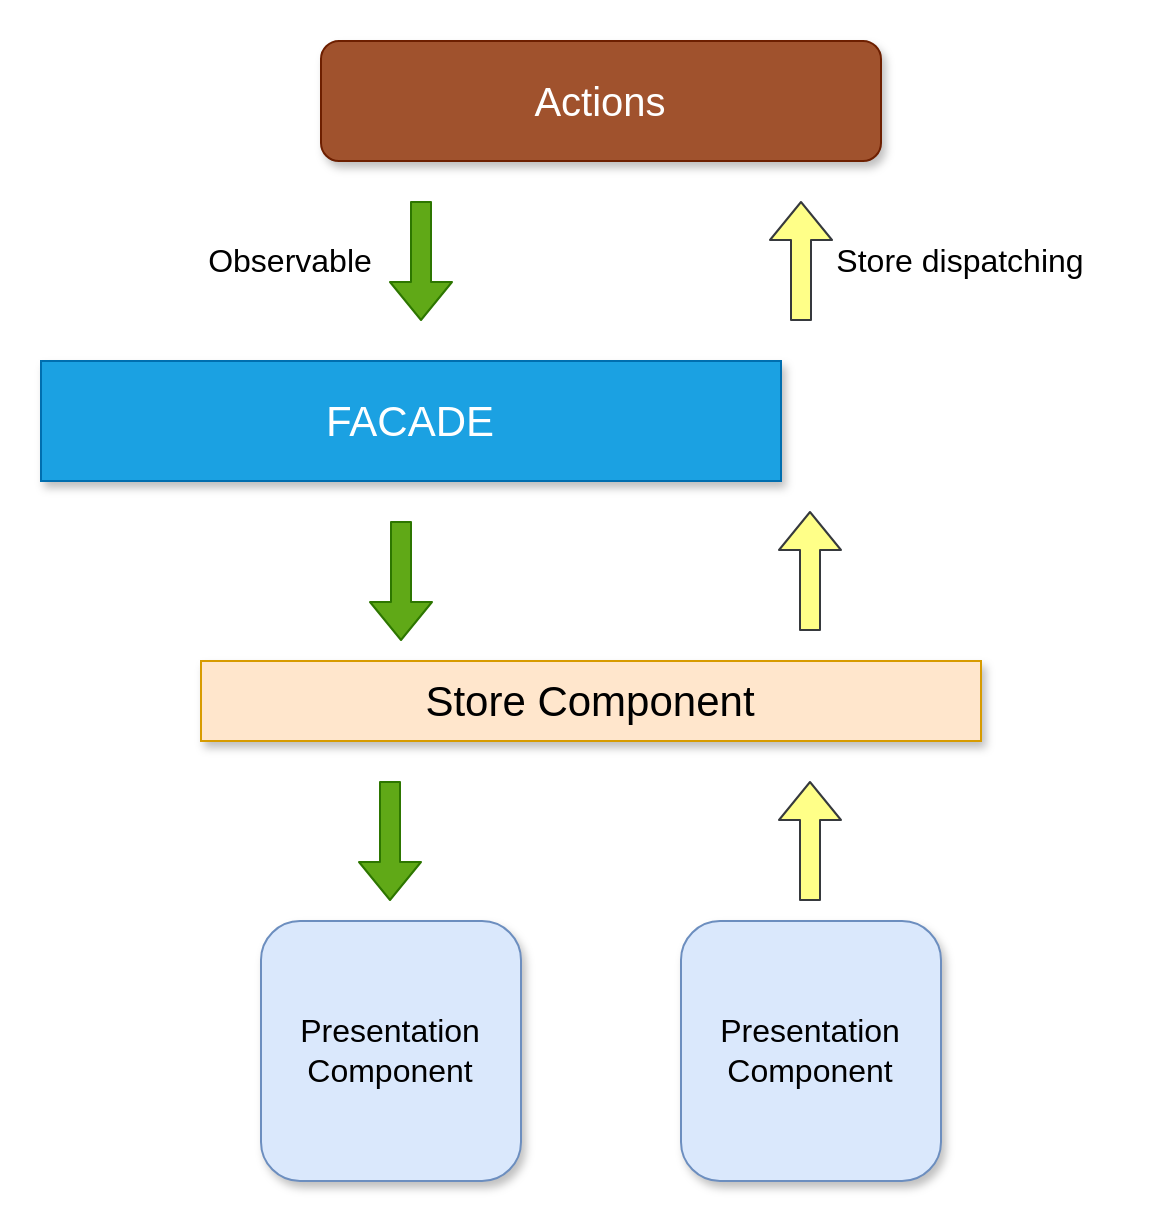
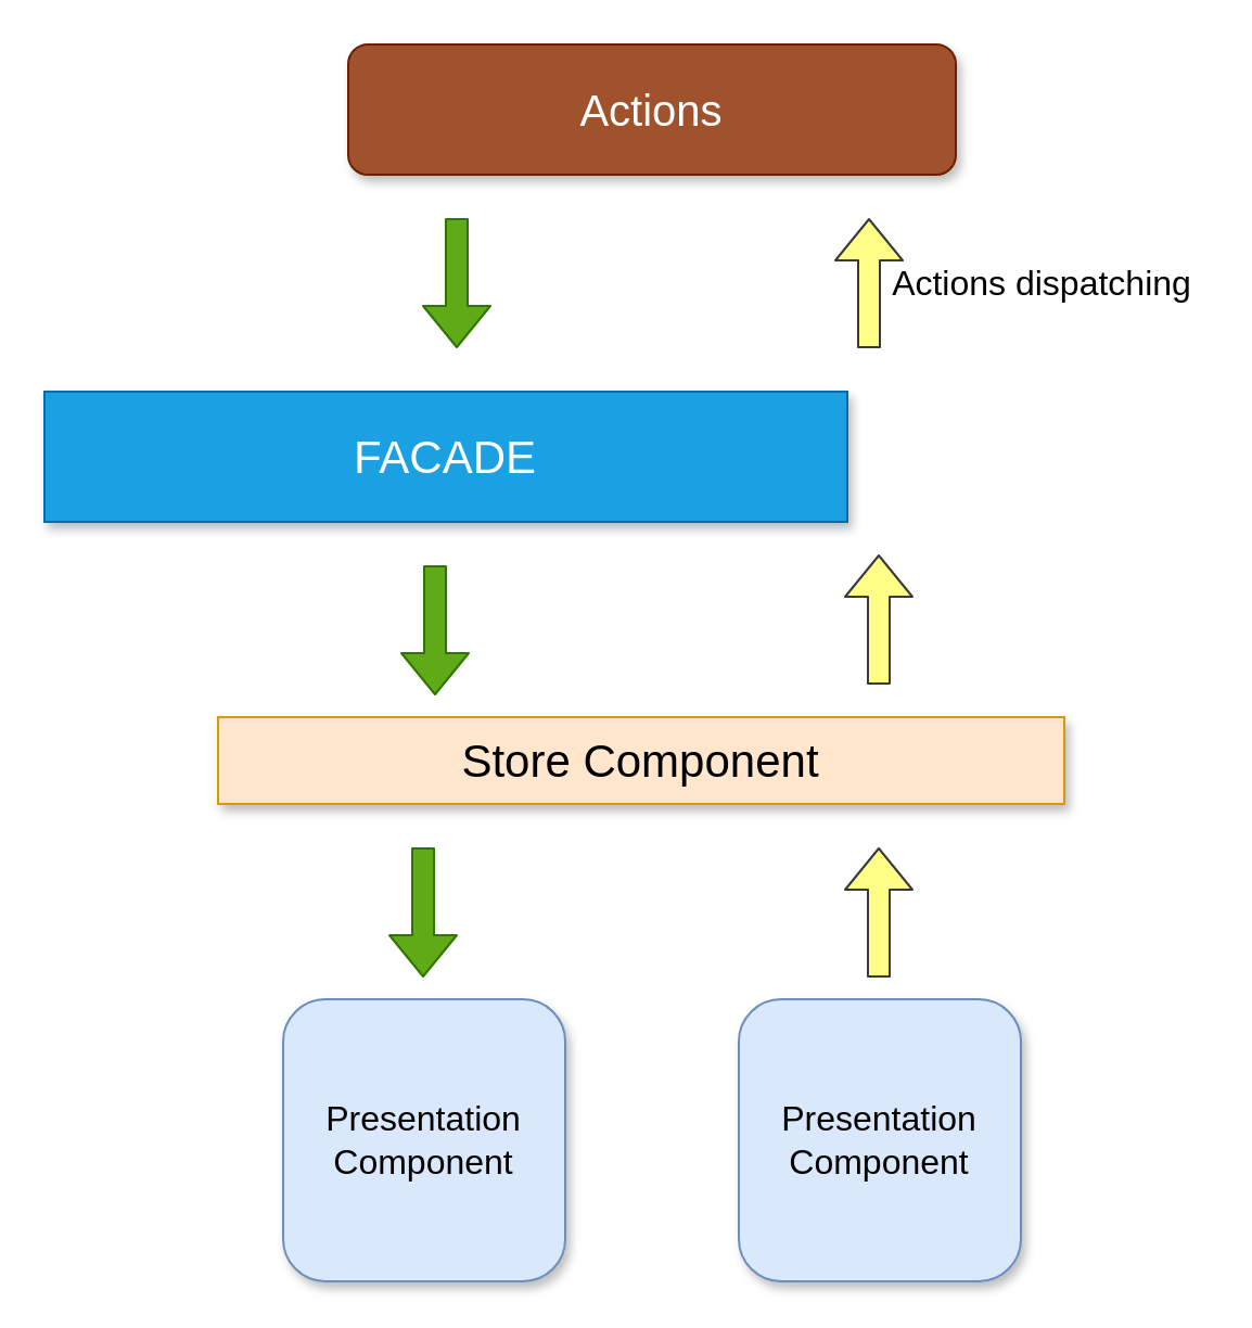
- <mxCell id="14" value="Observable" style="text;html=1;strokeColor=none;fillColor=none;align=center;verticalAlign=middle;whiteSpace=wrap;rounded=0;shadow=1;fontSize=16;" vertex="1" parent="1"><mxGeometry x="70" y="120" width="150" height="20" as="geometry" /></mxCell>
- <mxCell id="13" value="Store dispatching" style="text;html=1;strokeColor=none;fillColor=none;align=center;verticalAlign=middle;whiteSpace=wrap;rounded=0;shadow=1;fontSize=16;" vertex="1" parent="1"><mxGeometry x="405" y="120" width="150" height="20" as="geometry" /></mxCell>
+ <mxCell id="13" value="Actions dispatching" style="text;html=1;strokeColor=none;fillColor=none;align=center;verticalAlign=middle;whiteSpace=wrap;rounded=0;shadow=1;fontSize=16;" vertex="1" parent="1"><mxGeometry x="405" y="120" width="150" height="20" as="geometry" /></mxCell>
